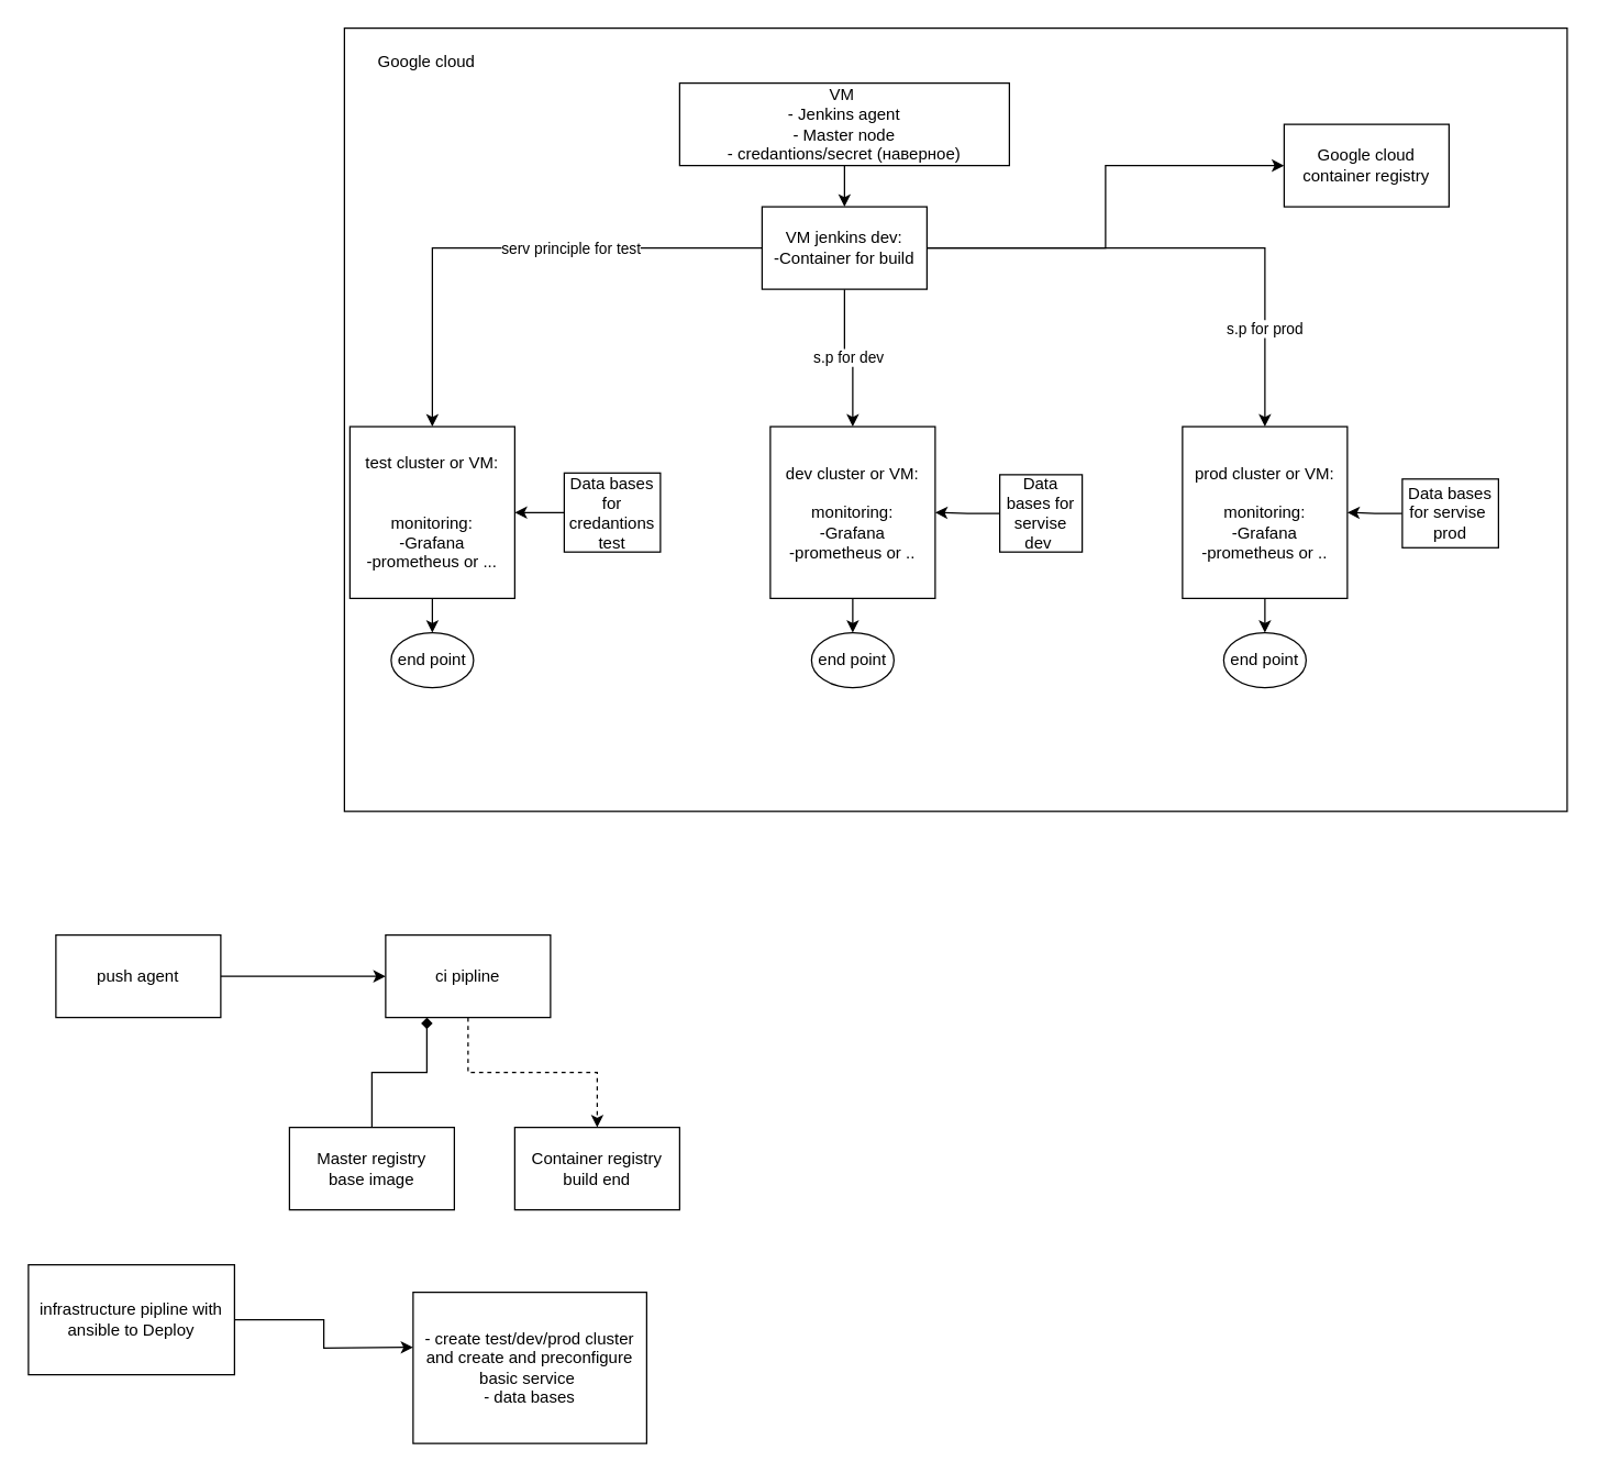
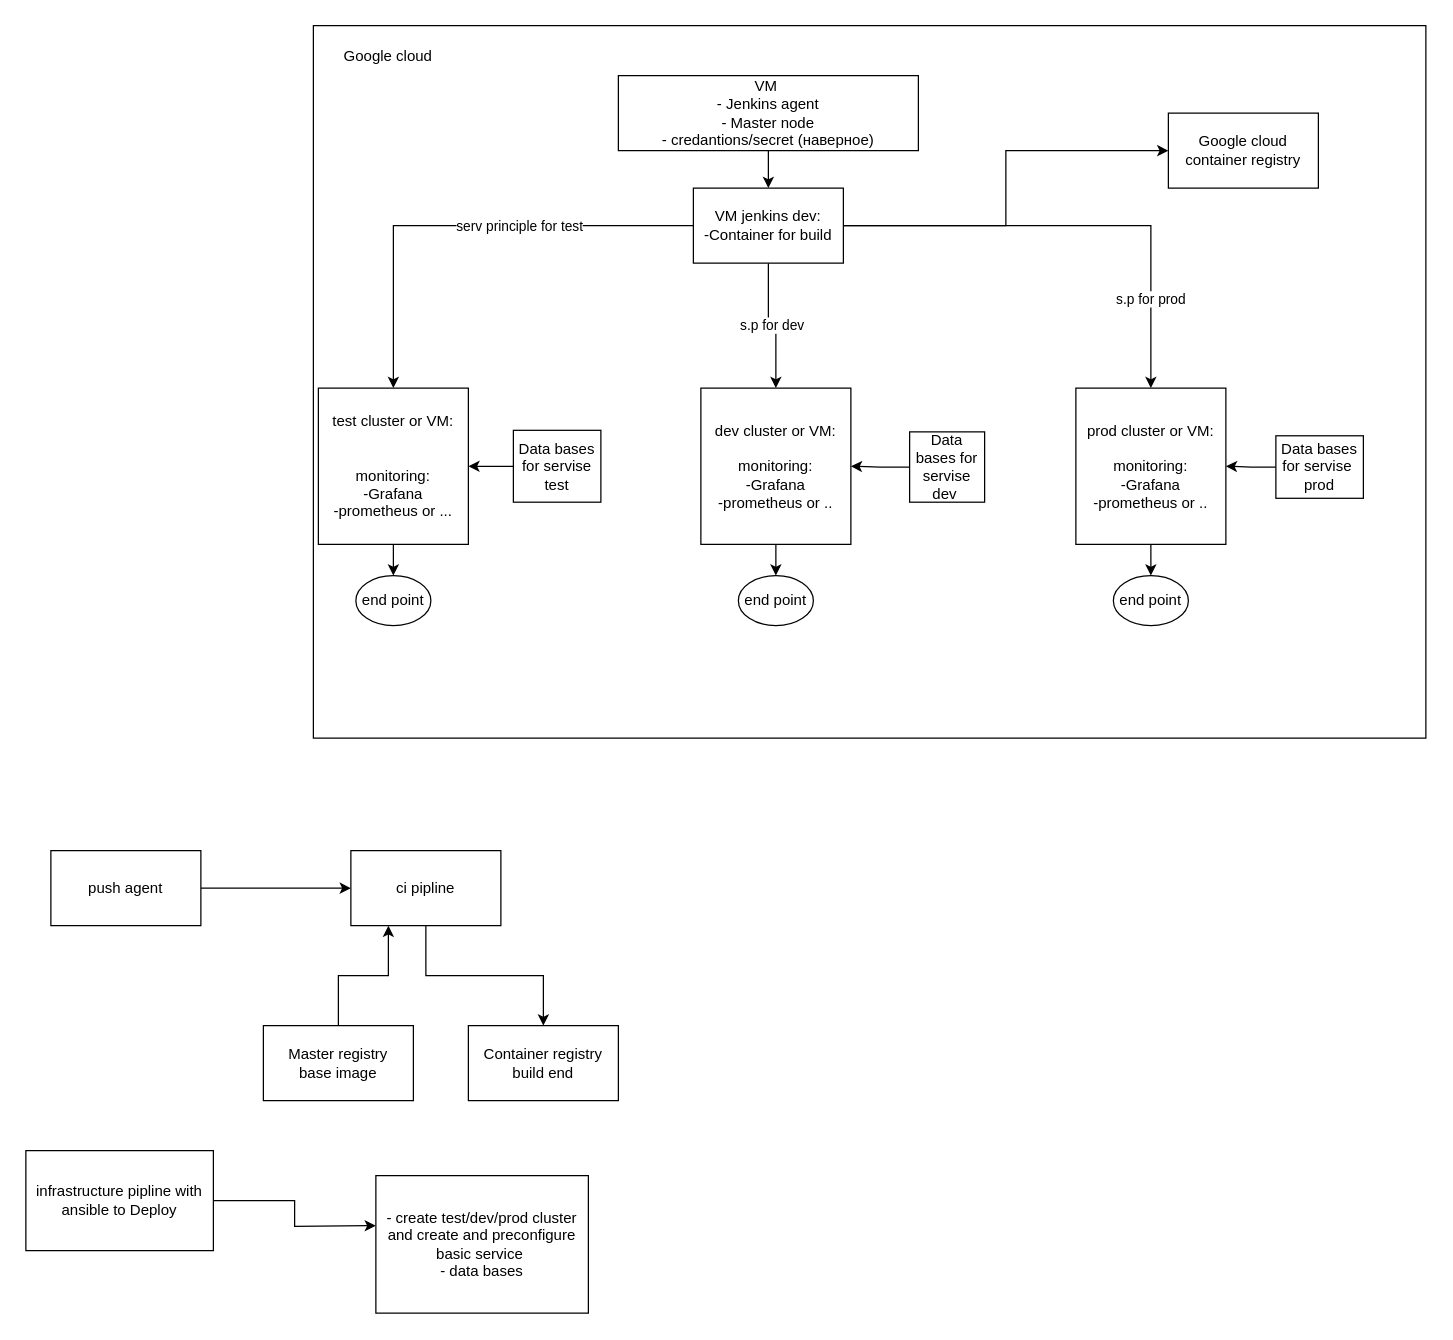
- <mxCell id="31" value="Data bases for credantions test" style="rounded=0;whiteSpace=wrap;html=1;" vertex="1" parent="1"><mxGeometry x="410" y="343.75" width="70" height="57.5" as="geometry" /></mxCell>
+ <mxCell id="31" value="Data bases for servise test" style="rounded=0;whiteSpace=wrap;html=1;" vertex="1" parent="1"><mxGeometry x="410" y="343.75" width="70" height="57.5" as="geometry" /></mxCell>
- <mxCell id="27" style="edgeStyle=orthogonalEdgeStyle;rounded=0;orthogonalLoop=1;jettySize=auto;html=1;entryX=0.25;entryY=1;entryDx=0;entryDy=0;endArrow=diamond;" edge="1" parent="1" source="28" target="26"><mxGeometry relative="1" as="geometry" /></mxCell>
+ <mxCell id="27" style="edgeStyle=orthogonalEdgeStyle;rounded=0;orthogonalLoop=1;jettySize=auto;html=1;entryX=0.25;entryY=1;entryDx=0;entryDy=0;" edge="1" parent="1" source="28" target="26"><mxGeometry relative="1" as="geometry" /></mxCell>
- <mxCell id="25" style="edgeStyle=orthogonalEdgeStyle;rounded=0;orthogonalLoop=1;jettySize=auto;html=1;dashed=1;" edge="1" parent="1" source="26" target="29"><mxGeometry relative="1" as="geometry" /></mxCell>
+ <mxCell id="25" style="edgeStyle=orthogonalEdgeStyle;rounded=0;orthogonalLoop=1;jettySize=auto;html=1;" edge="1" parent="1" source="26" target="29"><mxGeometry relative="1" as="geometry" /></mxCell>
